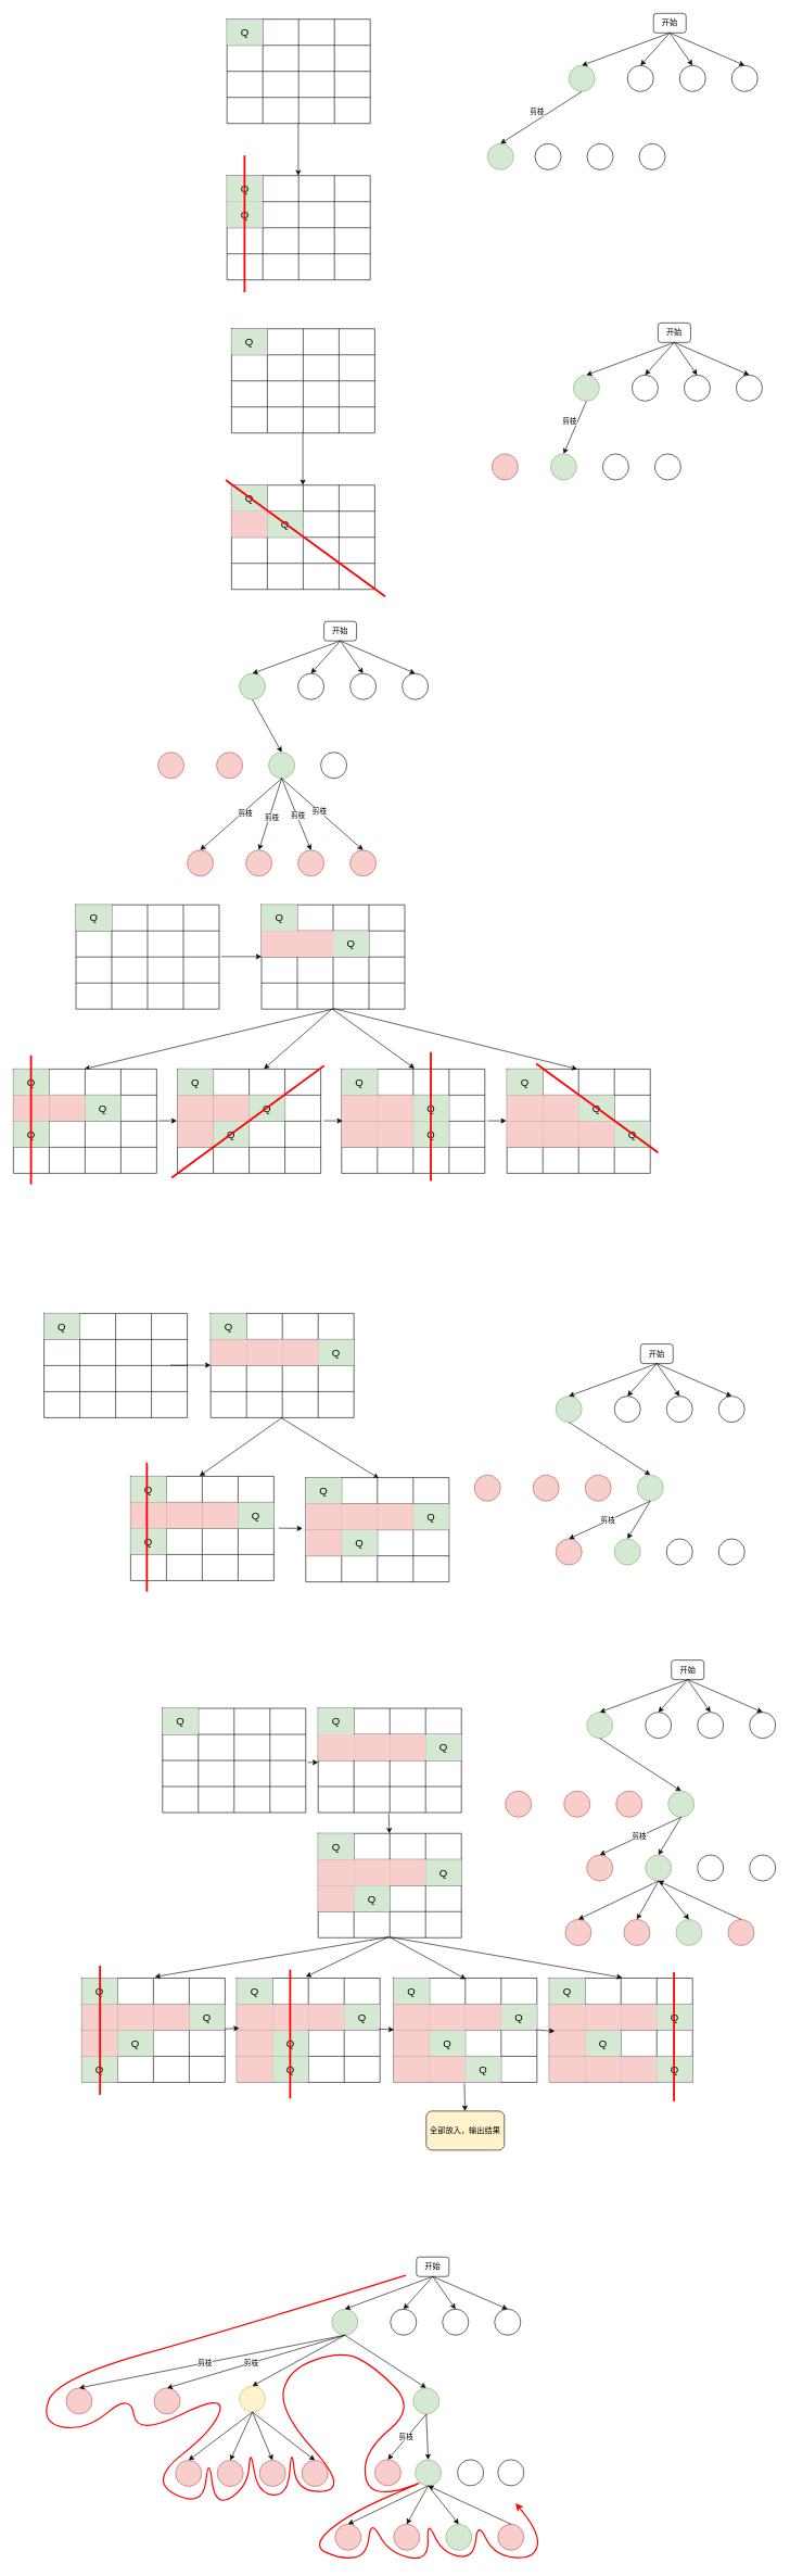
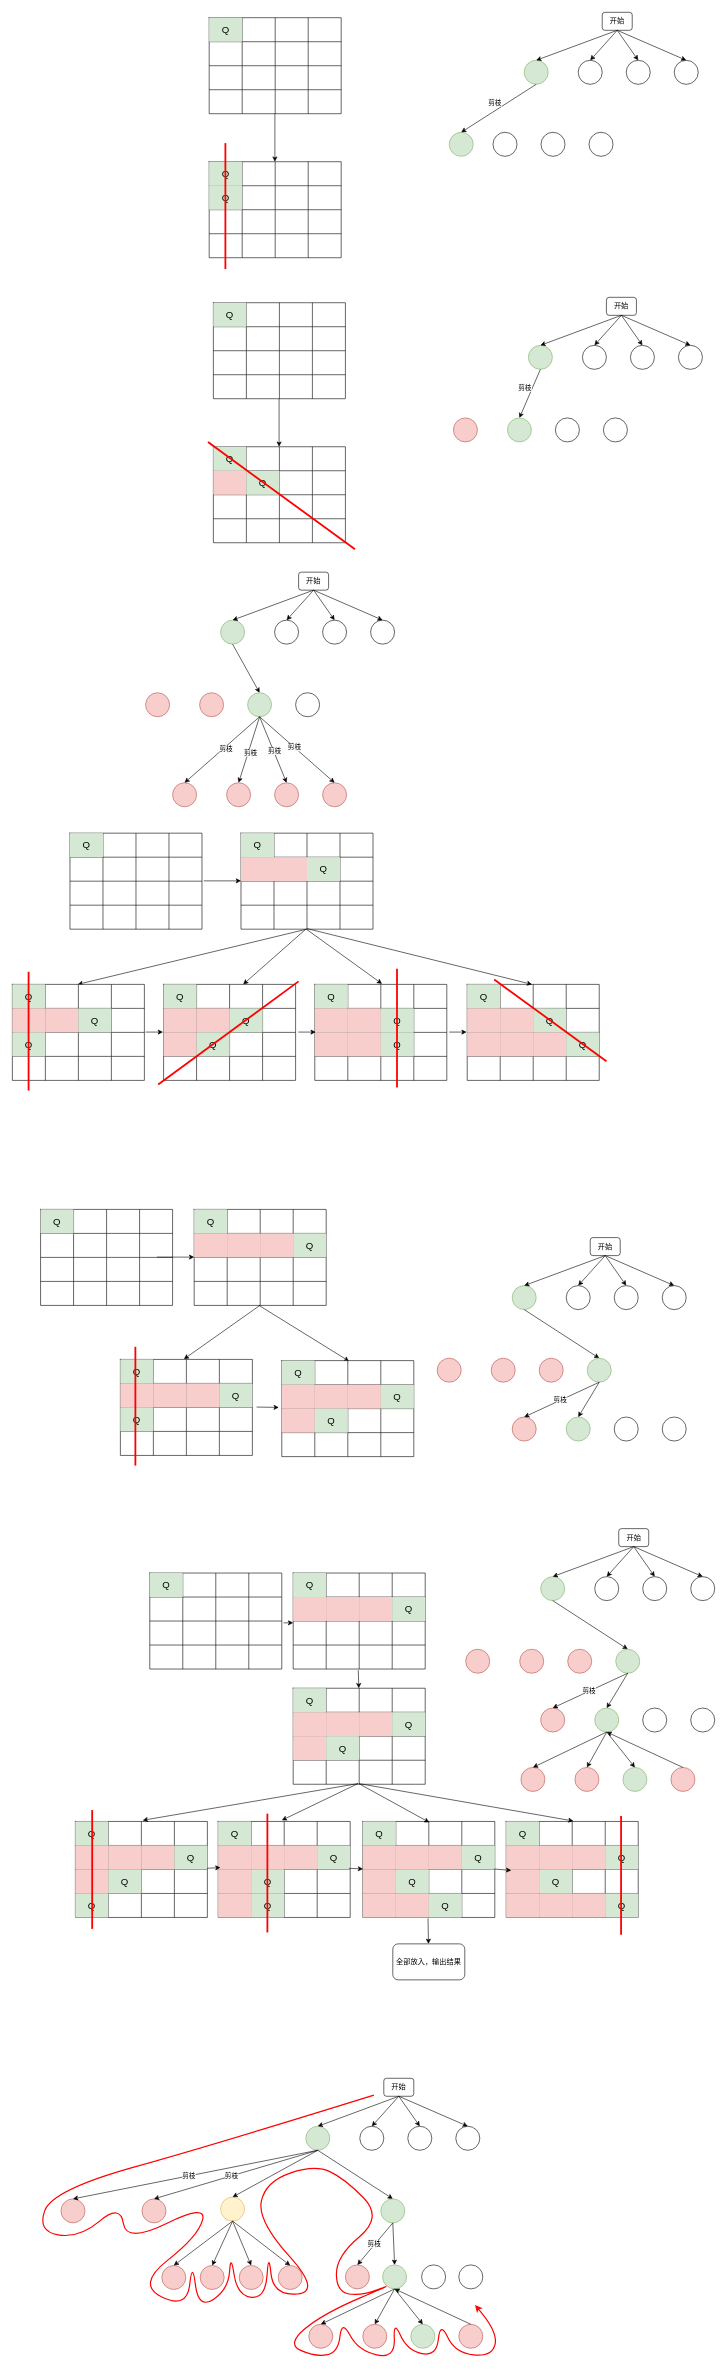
- <mxCell id="574" value="全部放入，输出结果" style="rounded=1;whiteSpace=wrap;html=1;fillColor=#fff2cc;" vertex="1" parent="1"><mxGeometry x="654" y="3239" width="120" height="60" as="geometry" /></mxCell>
+ <mxCell id="574" value="全部放入，输出结果" style="rounded=1;whiteSpace=wrap;html=1;" vertex="1" parent="1"><mxGeometry x="654" y="3239" width="120" height="60" as="geometry" /></mxCell>
